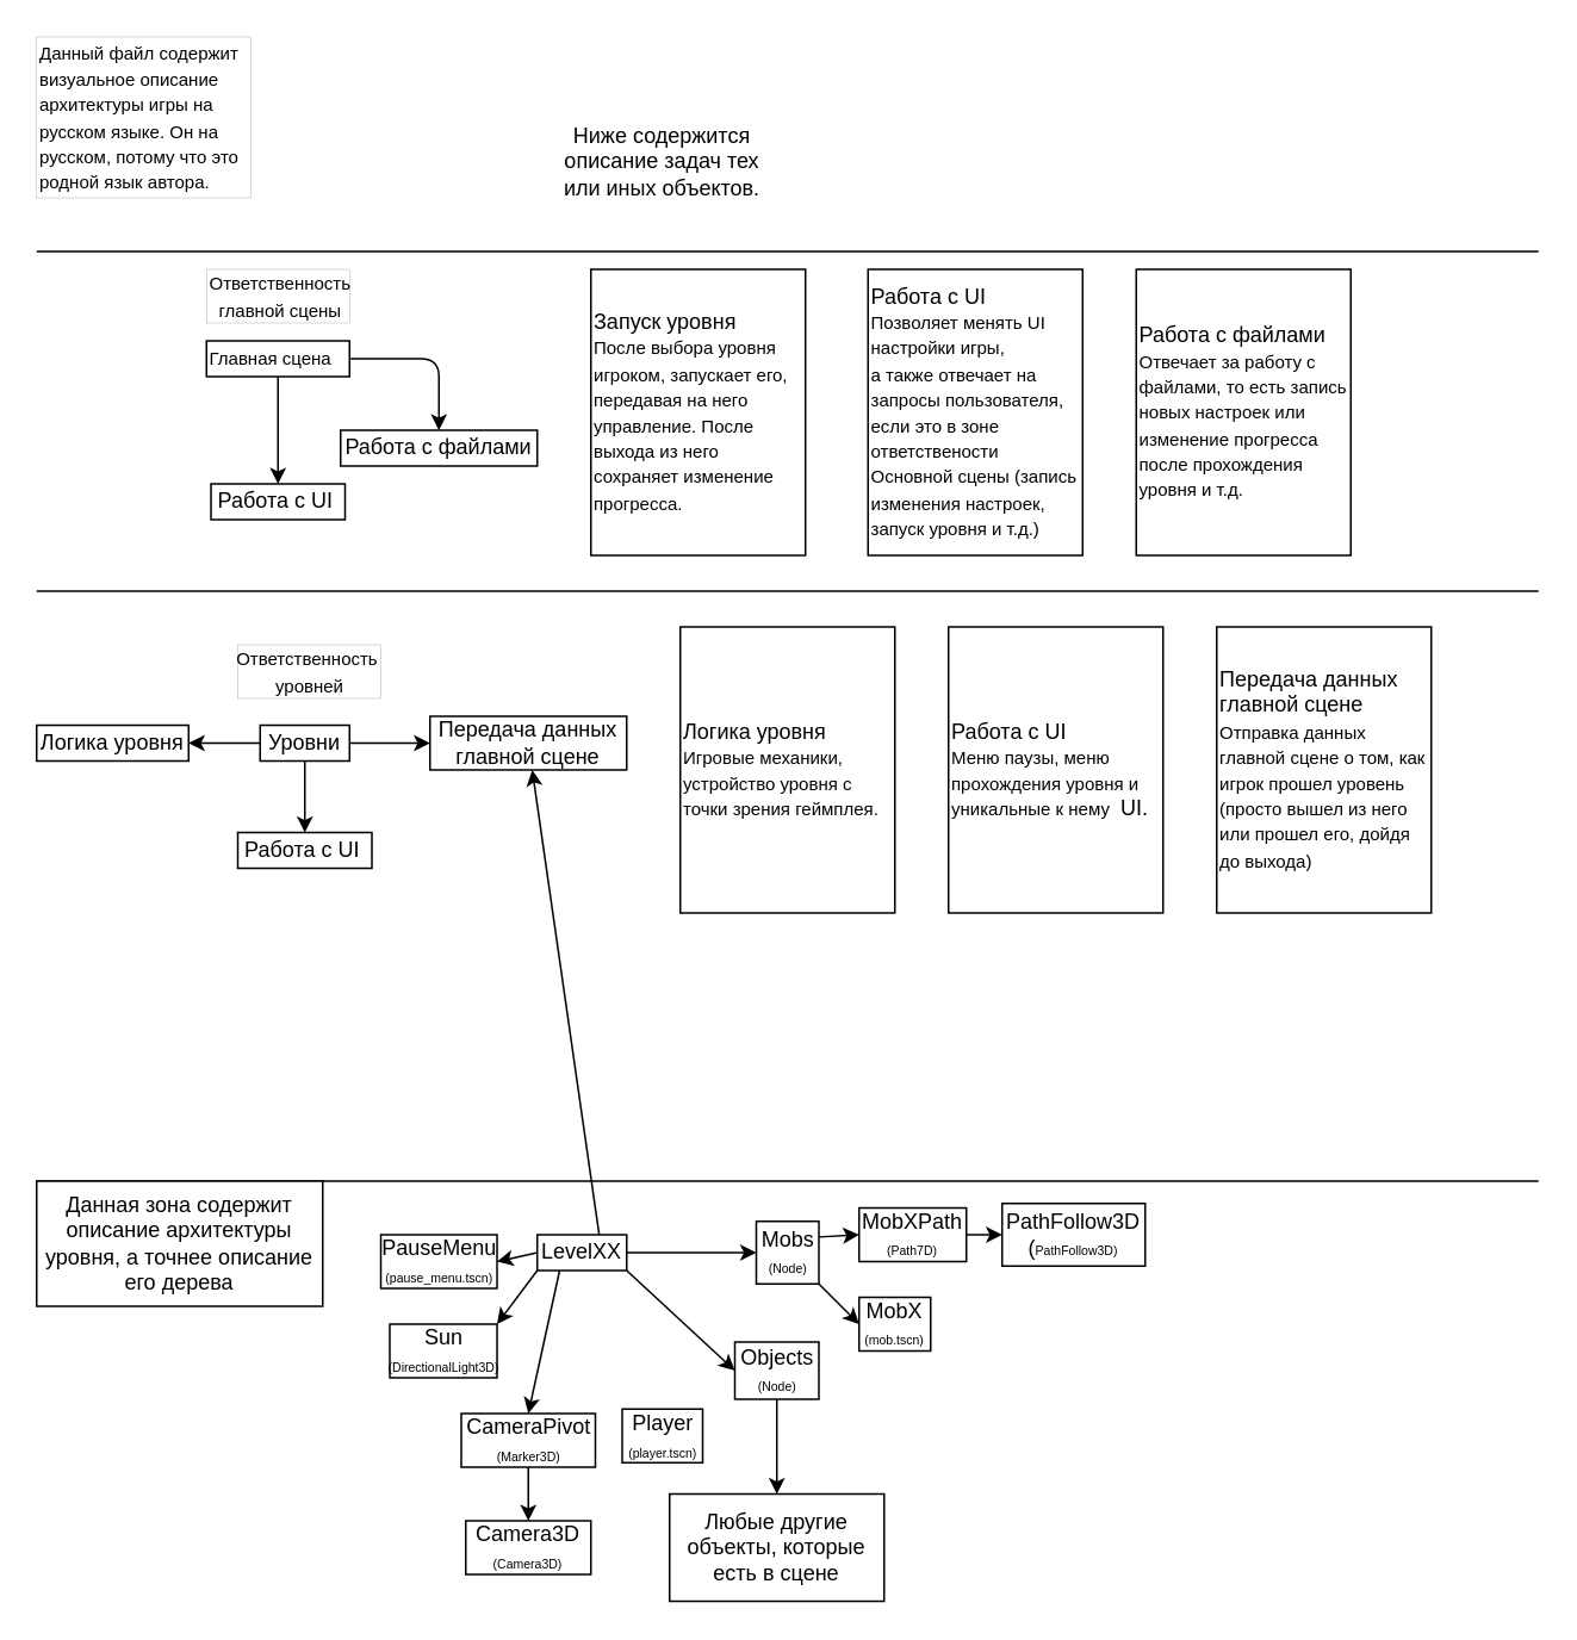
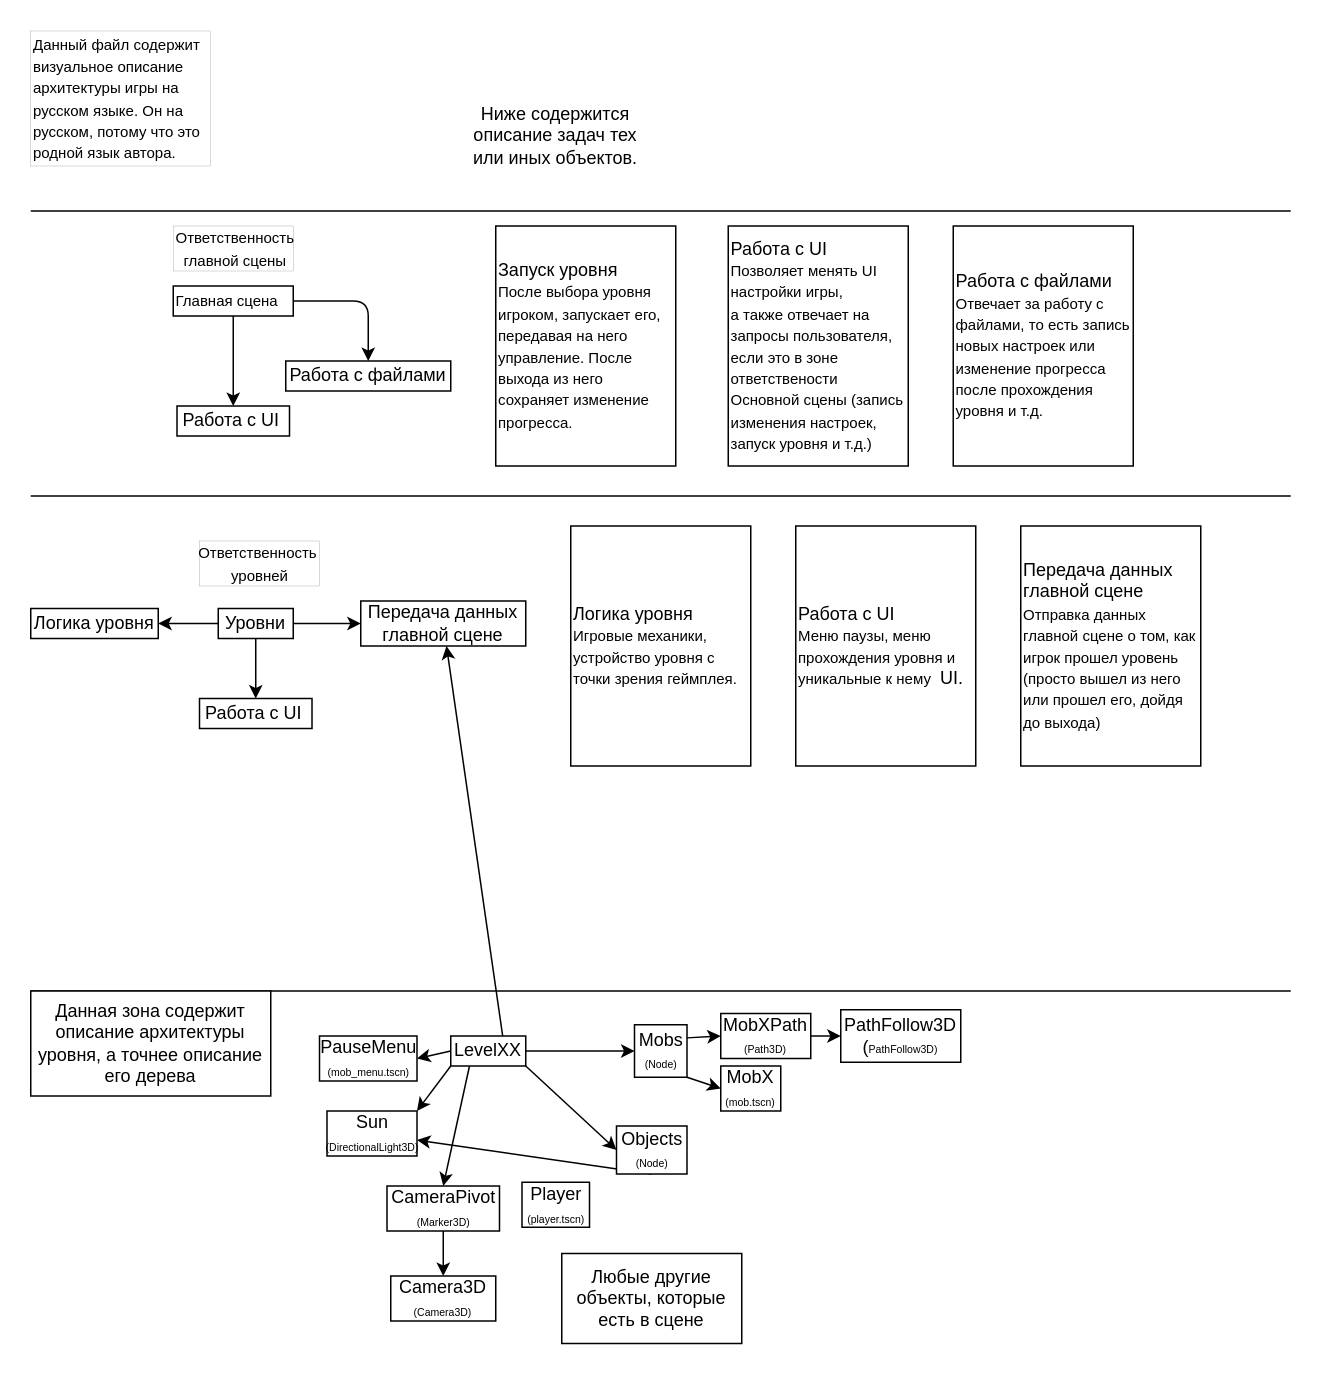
- <mxCell id="46" value="MobXPath&lt;div&gt;&lt;font style=&quot;font-size: 7px;&quot;&gt;(Path7D)&lt;/font&gt;&lt;/div&gt;" style="rounded=0;whiteSpace=wrap;html=1;" vertex="1" parent="1"><mxGeometry x="480" y="675" width="60" height="30" as="geometry" /></mxCell>
+ <mxCell id="46" value="MobXPath&lt;div&gt;&lt;font style=&quot;font-size: 7px;&quot;&gt;(Path3D)&lt;/font&gt;&lt;/div&gt;" style="rounded=0;whiteSpace=wrap;html=1;" vertex="1" parent="1"><mxGeometry x="480" y="675" width="60" height="30" as="geometry" /></mxCell>
- <mxCell id="35" value="&lt;div style=&quot;text-align: left;&quot;&gt;&lt;span style=&quot;background-color: transparent;&quot;&gt;PauseMenu&lt;/span&gt;&lt;/div&gt;&lt;div&gt;&lt;font style=&quot;font-size: 7px;&quot;&gt;(pause_menu.tscn)&lt;/font&gt;&lt;/div&gt;" style="rounded=0;whiteSpace=wrap;html=1;" vertex="1" parent="1"><mxGeometry x="212.5" y="690" width="65" height="30" as="geometry" /></mxCell>
+ <mxCell id="35" value="&lt;div style=&quot;text-align: left;&quot;&gt;&lt;span style=&quot;background-color: transparent;&quot;&gt;PauseMenu&lt;/span&gt;&lt;/div&gt;&lt;div&gt;&lt;font style=&quot;font-size: 7px;&quot;&gt;(mob_menu.tscn)&lt;/font&gt;&lt;/div&gt;" style="rounded=0;whiteSpace=wrap;html=1;" vertex="1" parent="1"><mxGeometry x="212.5" y="690" width="65" height="30" as="geometry" /></mxCell>
- <mxCell id="44" value="MobX&lt;div&gt;&lt;font style=&quot;font-size: 7px;&quot;&gt;(mob.tscn)&lt;/font&gt;&lt;/div&gt;" style="rounded=0;whiteSpace=wrap;html=1;" vertex="1" parent="1"><mxGeometry x="480" y="725" width="40" height="30" as="geometry" /></mxCell>
+ <mxCell id="44" value="MobX&lt;div&gt;&lt;font style=&quot;font-size: 7px;&quot;&gt;(mob.tscn)&lt;/font&gt;&lt;/div&gt;" style="rounded=0;whiteSpace=wrap;html=1;" vertex="1" parent="1"><mxGeometry x="480" y="710" width="40" height="30" as="geometry" /></mxCell>
- <mxCell id="48" style="edgeStyle=none;html=1;exitX=0.5;exitY=1;exitDx=0;exitDy=0;entryX=0.5;entryY=0;entryDx=0;entryDy=0;" edge="1" parent="1" source="49" target="50"><mxGeometry relative="1" as="geometry" /></mxCell>
+ <mxCell id="48" style="edgeStyle=none;html=1;exitX=0.5;exitY=1;exitDx=0;exitDy=0;" edge="1" parent="1" source="49" target="36"><mxGeometry relative="1" as="geometry" /></mxCell>
